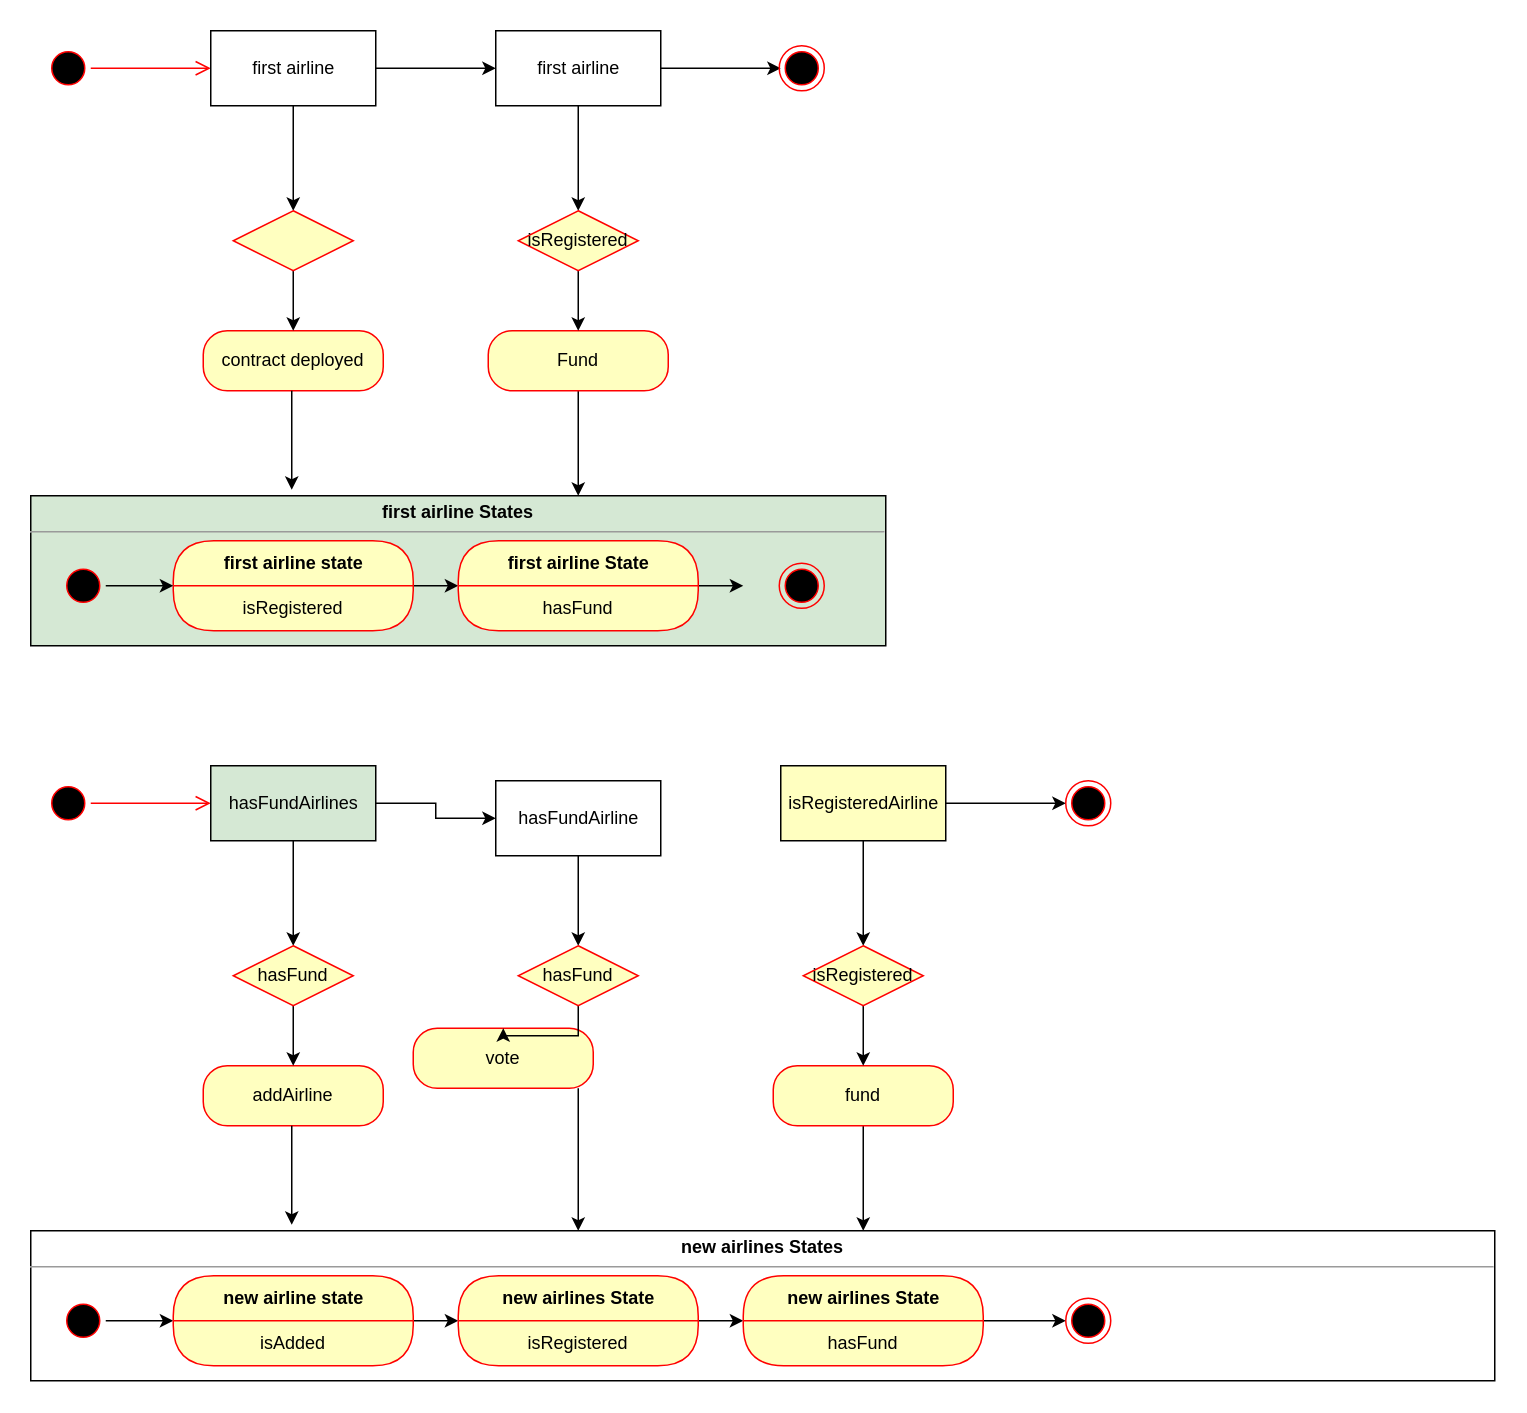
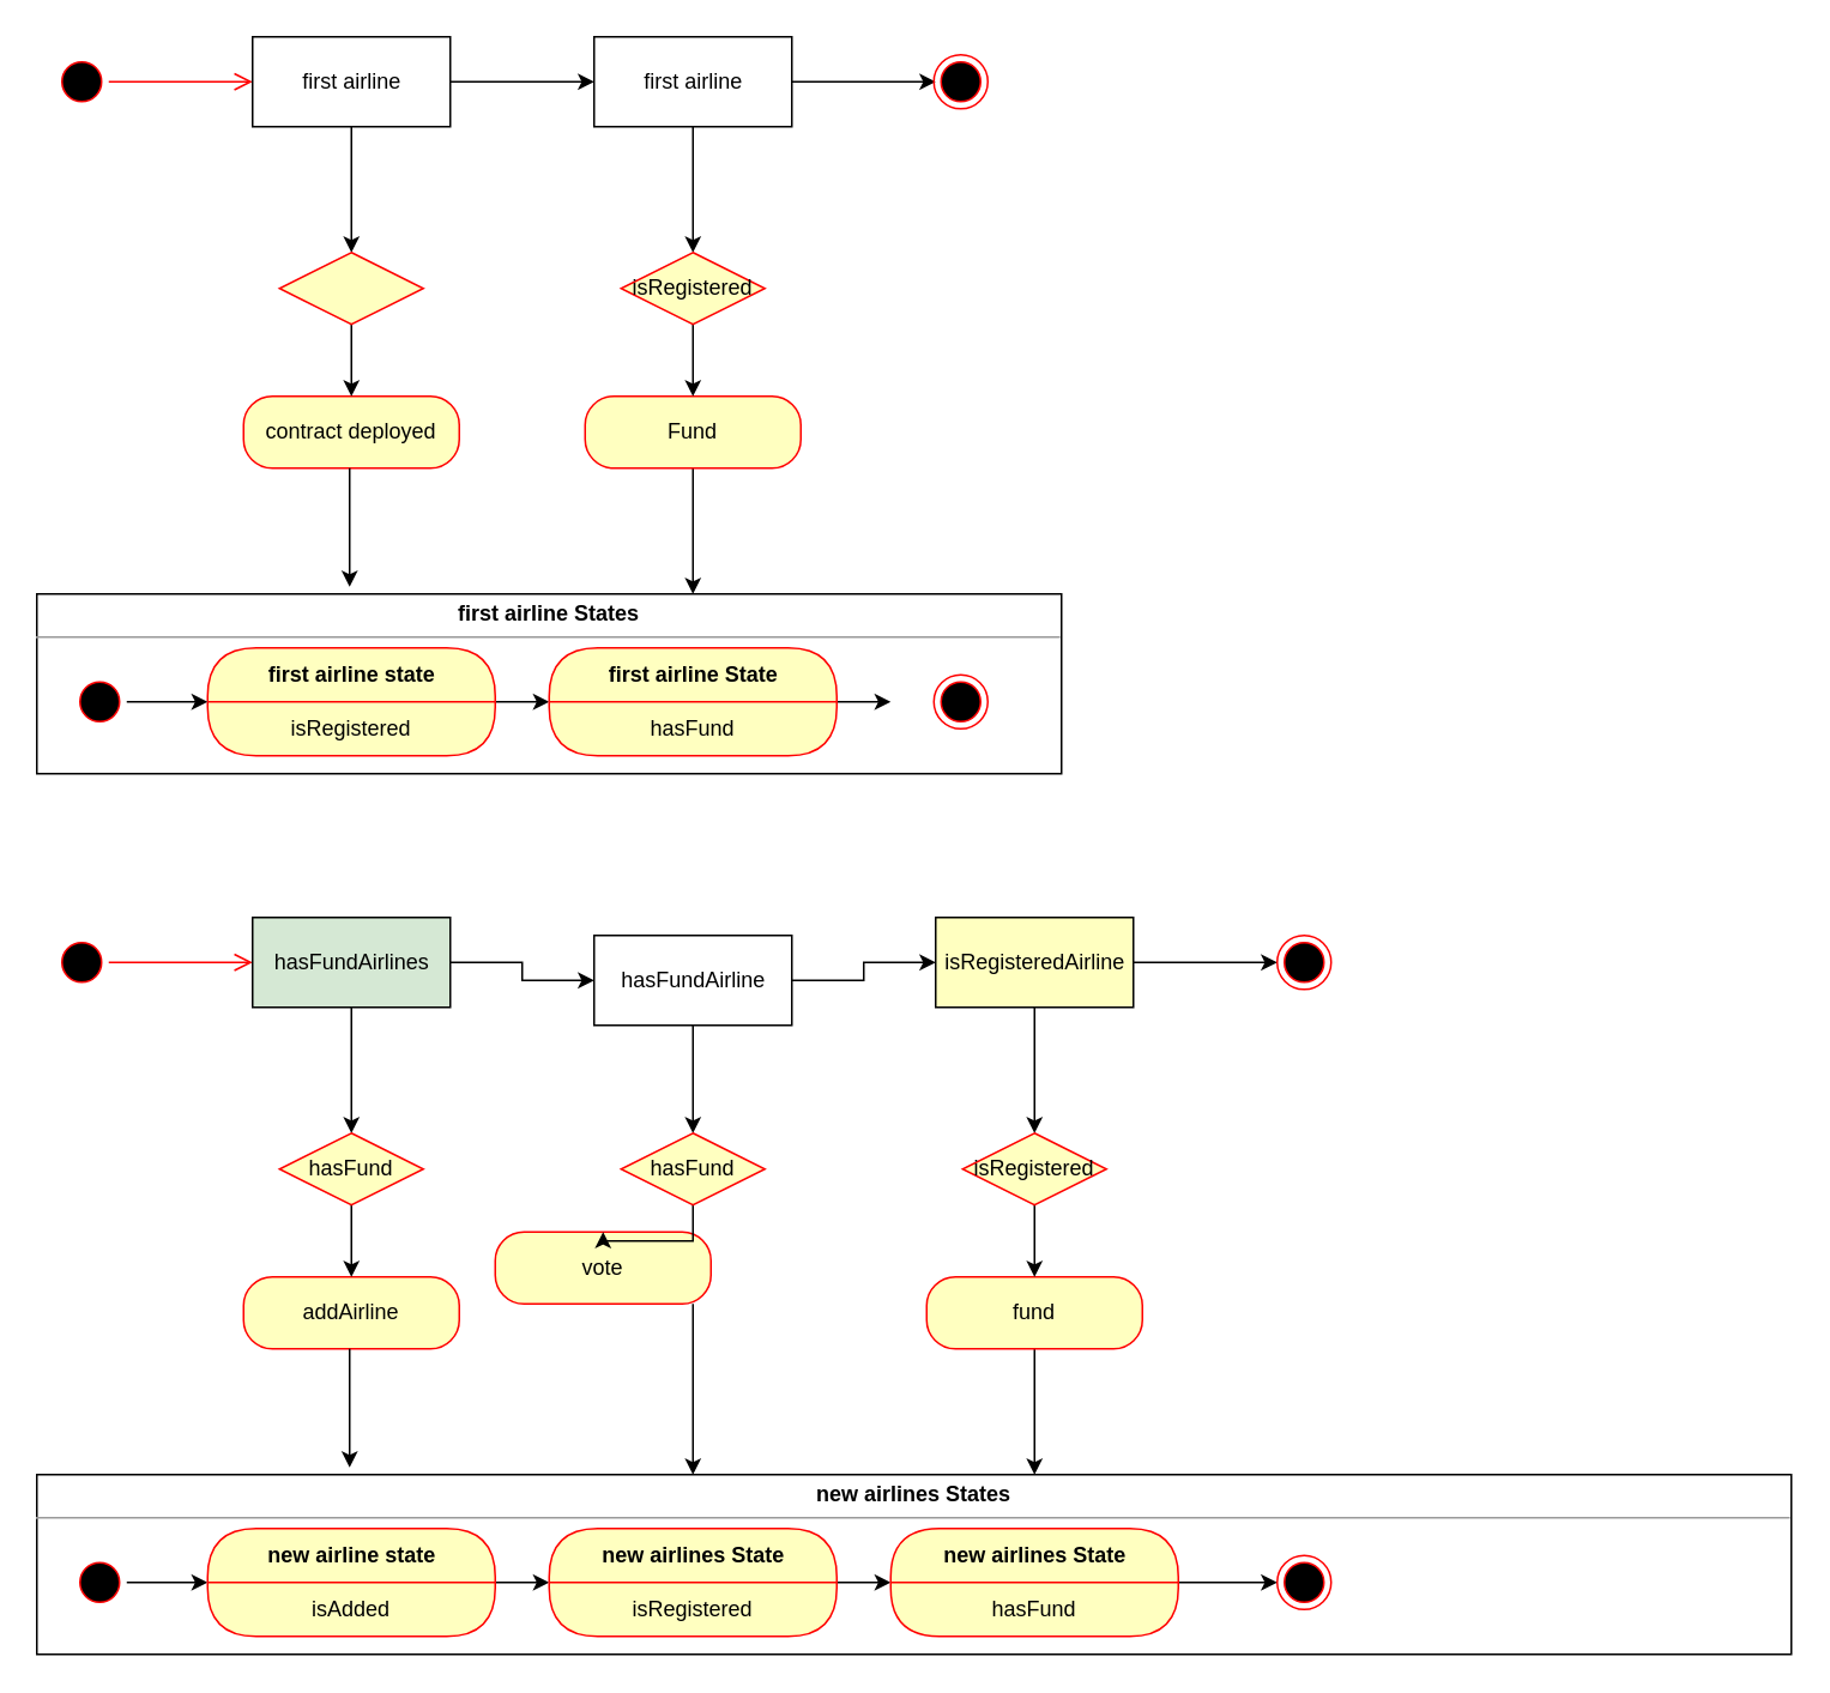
- <mxCell id="2" value="&lt;p style=&quot;margin: 0px ; margin-top: 4px ; text-align: center&quot;&gt;&lt;b&gt;first airline States&lt;/b&gt;&lt;/p&gt;&lt;hr size=&quot;1&quot;&gt;&lt;div style=&quot;height: 2px&quot;&gt;&lt;/div&gt;" style="verticalAlign=top;align=left;overflow=fill;fontSize=12;fontFamily=Helvetica;html=1;fillColor=#d5e8d4;" parent="1" vertex="1"><mxGeometry x="20" y="330" width="570" height="100" as="geometry" /></mxCell>
+ <mxCell id="2" value="&lt;p style=&quot;margin: 0px ; margin-top: 4px ; text-align: center&quot;&gt;&lt;b&gt;first airline States&lt;/b&gt;&lt;/p&gt;&lt;hr size=&quot;1&quot;&gt;&lt;div style=&quot;height: 2px&quot;&gt;&lt;/div&gt;" style="verticalAlign=top;align=left;overflow=fill;fontSize=12;fontFamily=Helvetica;html=1;" parent="1" vertex="1"><mxGeometry x="20" y="330" width="570" height="100" as="geometry" /></mxCell>
+ <mxCell id="41" value="" style="edgeStyle=orthogonalEdgeStyle;rounded=0;orthogonalLoop=1;jettySize=auto;html=1;" parent="1" source="42" target="45" edge="1"><mxGeometry relative="1" as="geometry" /></mxCell>
